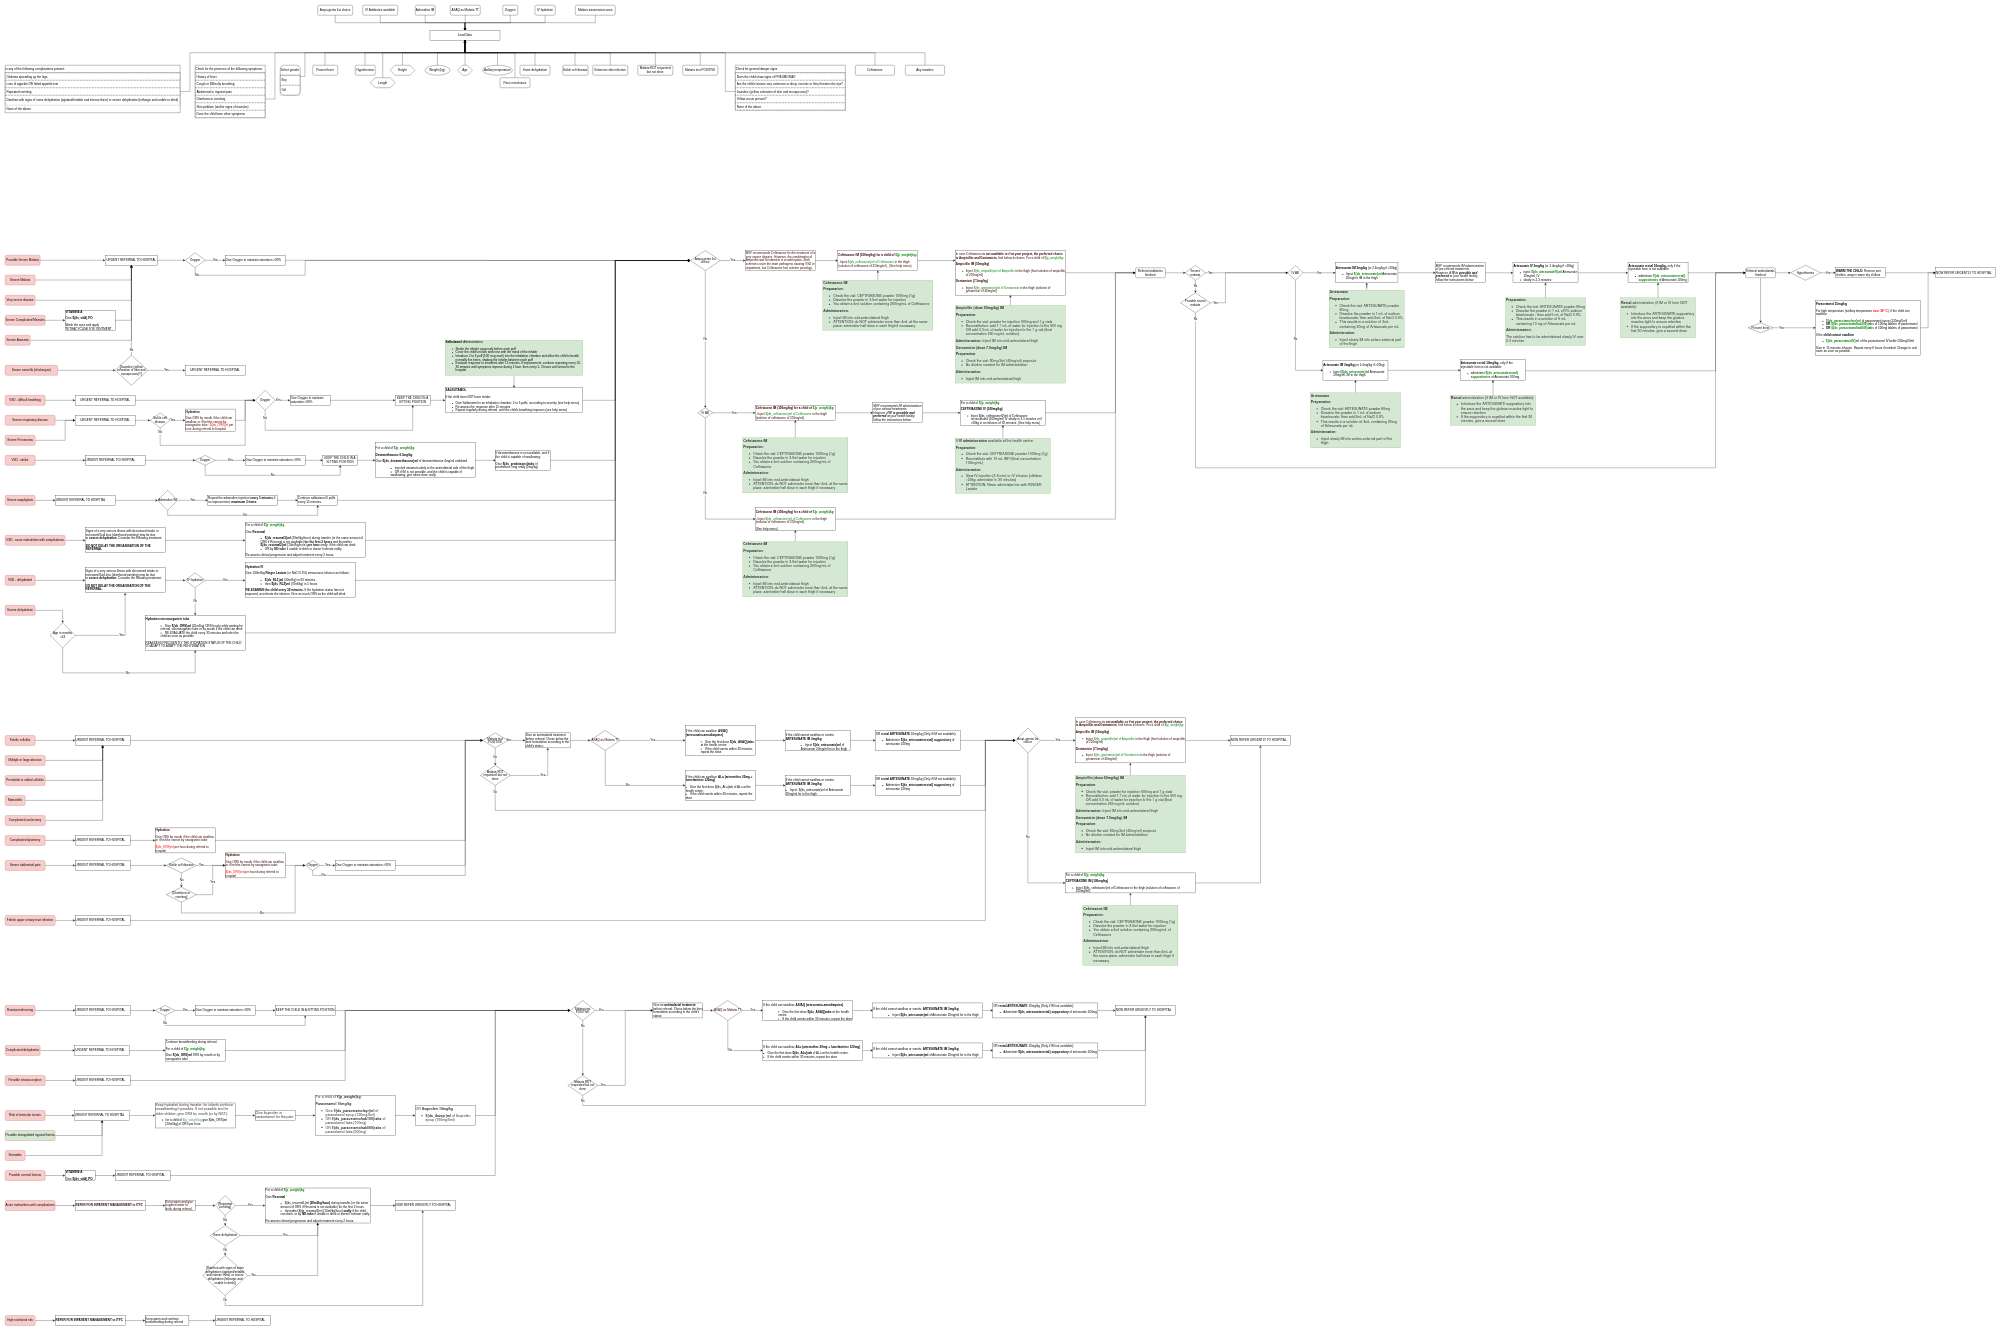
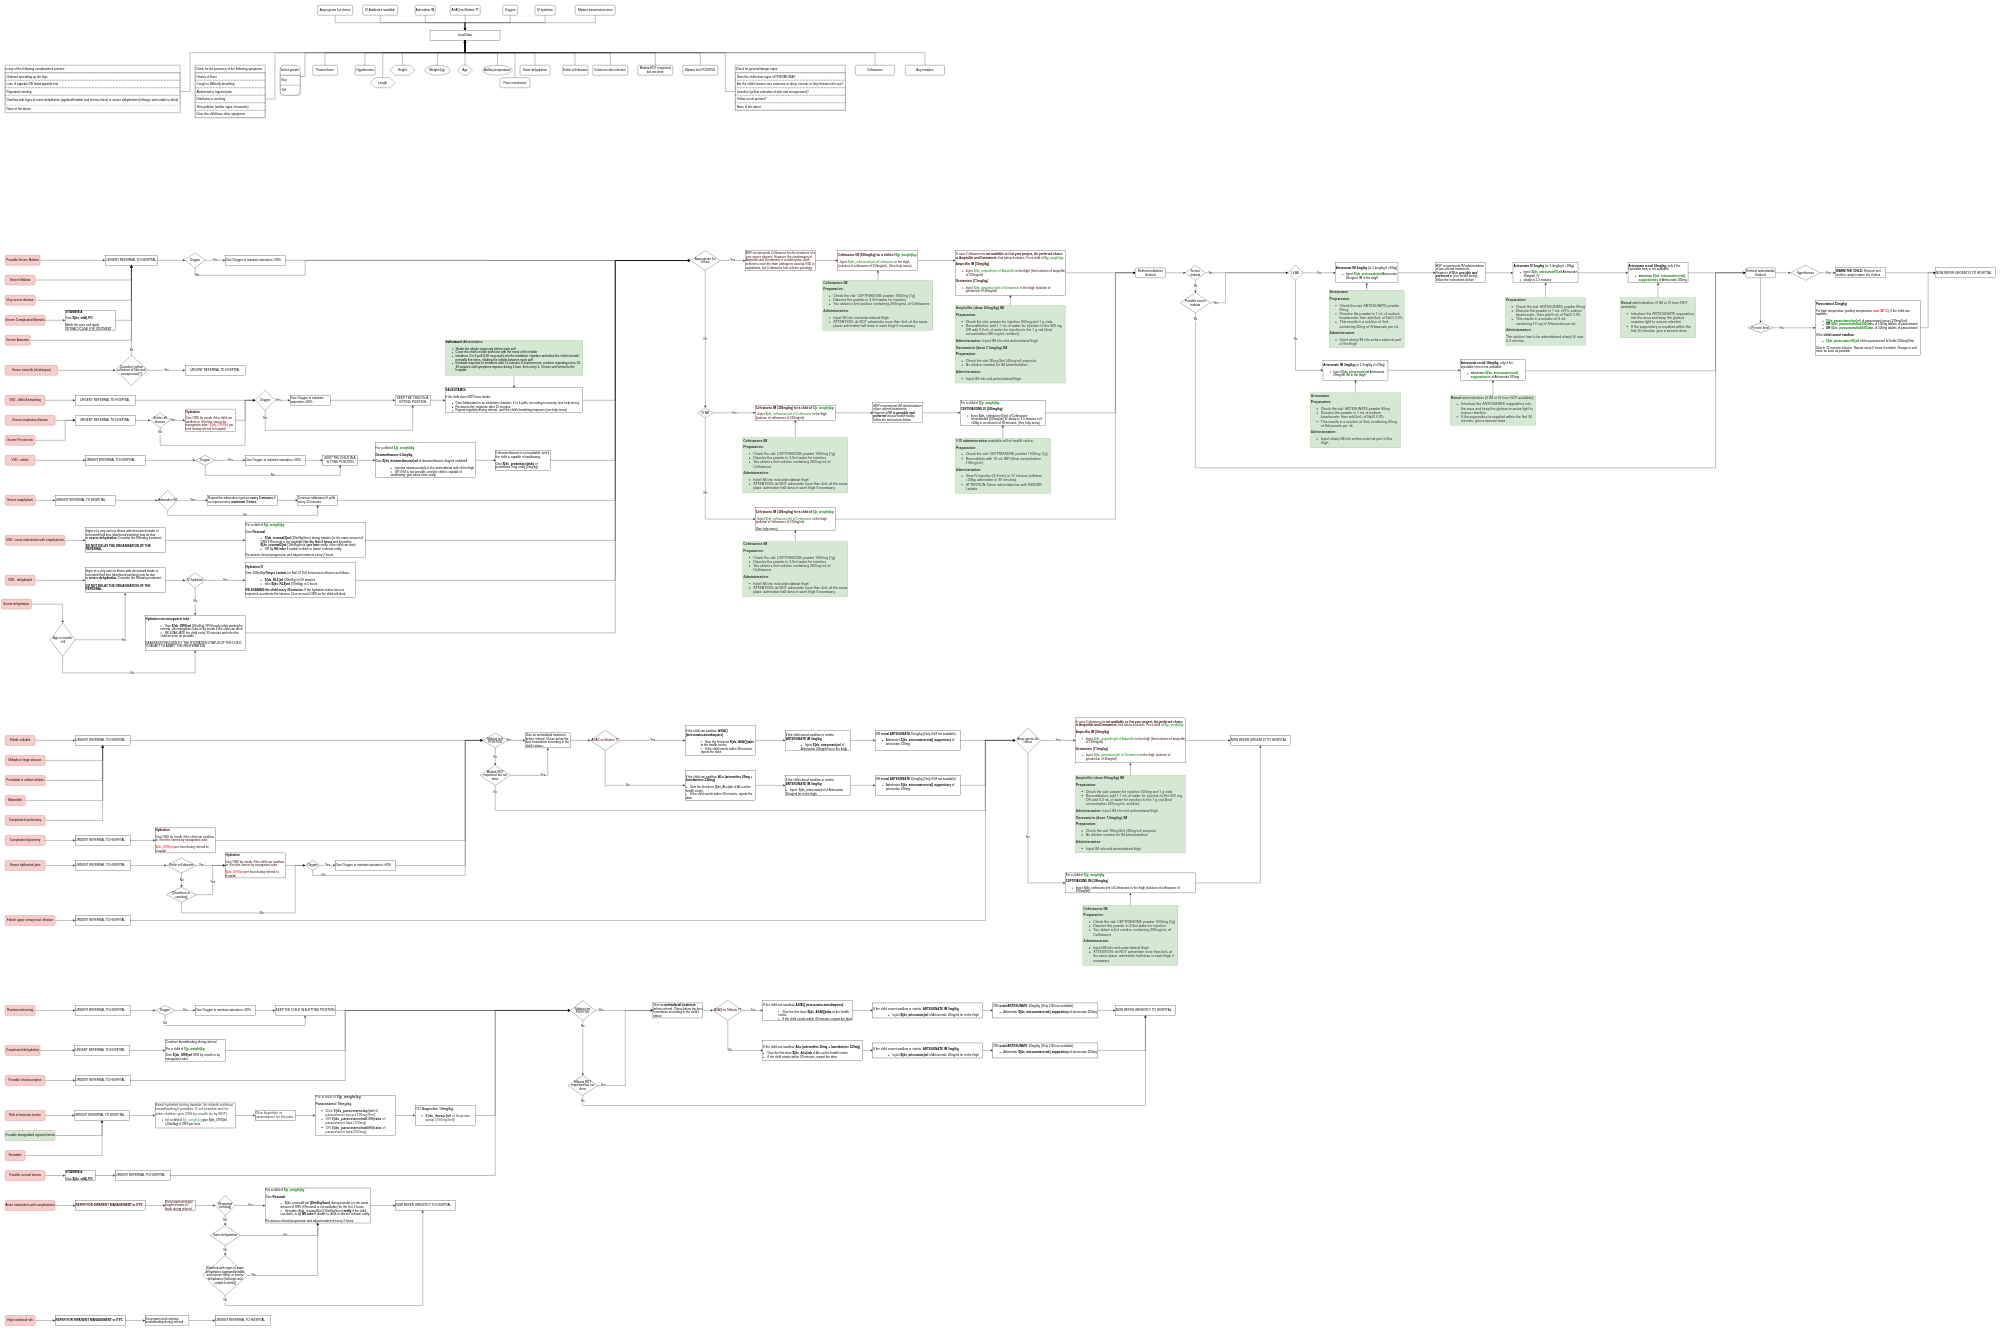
- <mxCell id="68" value="Severe dehydration" style="rounded=1;whiteSpace=wrap;html=1;fillColor=#f8cecc;strokeColor=#b85450;" parent="1" vertex="1"><mxGeometry x="20" y="2420" width="120" height="40" as="geometry" /></mxCell>
+ <mxCell id="68" value="Severe dehydration" style="rounded=1;whiteSpace=wrap;html=1;fillColor=#f8cecc;strokeColor=#b85450;" parent="1" vertex="1"><mxGeometry x="5" y="2395" width="120" height="40" as="geometry" /></mxCell>
- <mxCell id="233" value="Age in months &amp;lt;24" style="rhombus;whiteSpace=wrap;html=1;rounded=0;strokeColor=default;fillColor=none;" parent="1" vertex="1"><mxGeometry x="200" y="2490" width="100" height="100" as="geometry" /></mxCell>
+ <mxCell id="233" value="Age in months &amp;lt;24" style="rhombus;whiteSpace=wrap;html=1;rounded=0;strokeColor=default;fillColor=none;" parent="1" vertex="1"><mxGeometry x="200" y="2490" width="100" height="135" as="geometry" /></mxCell>
